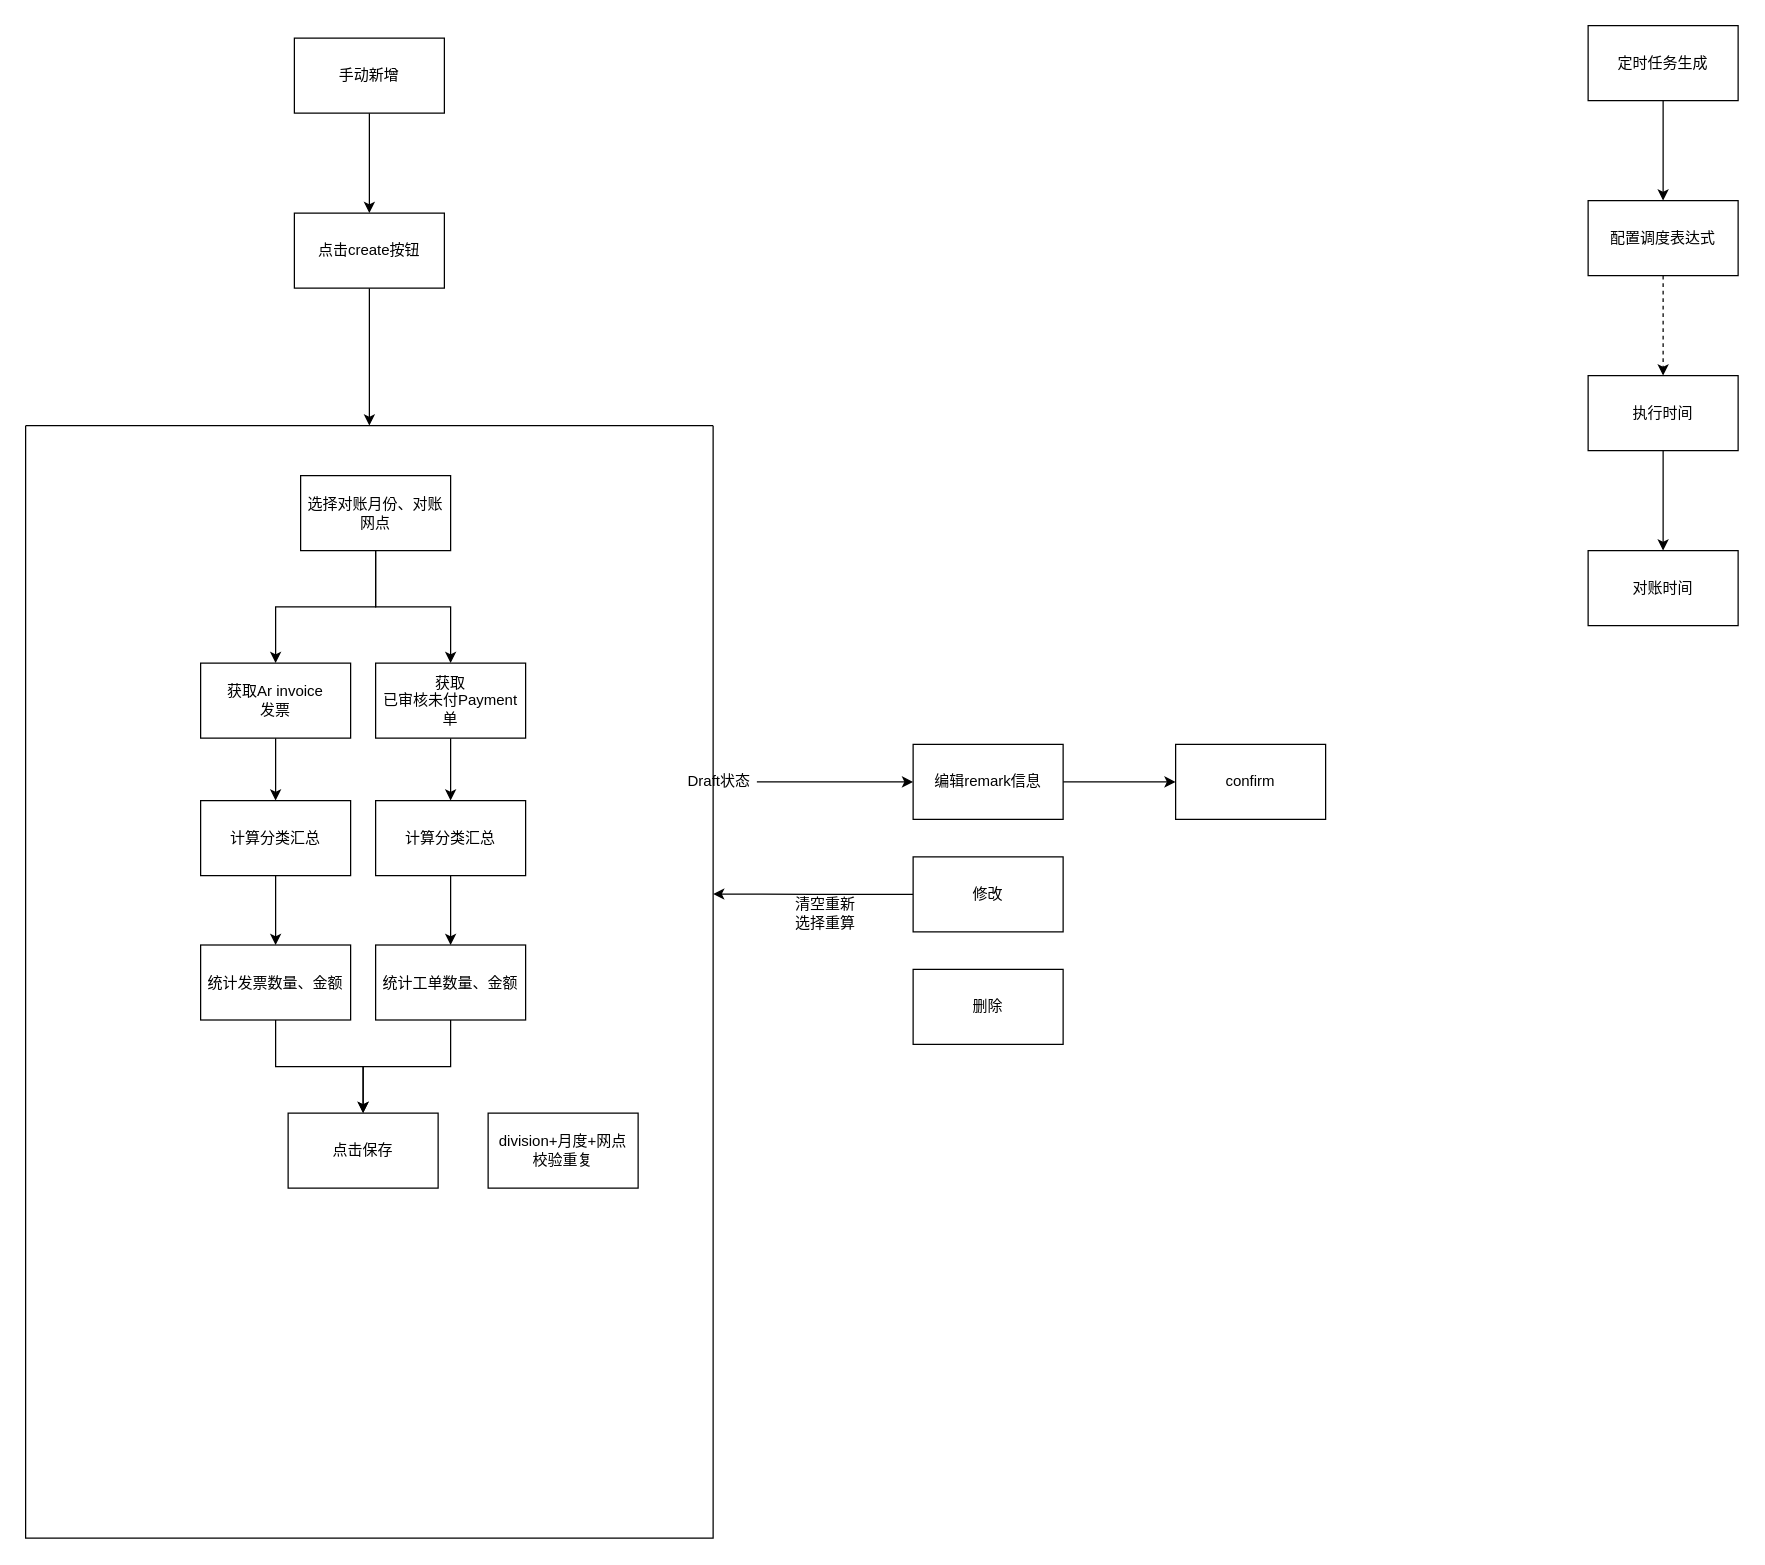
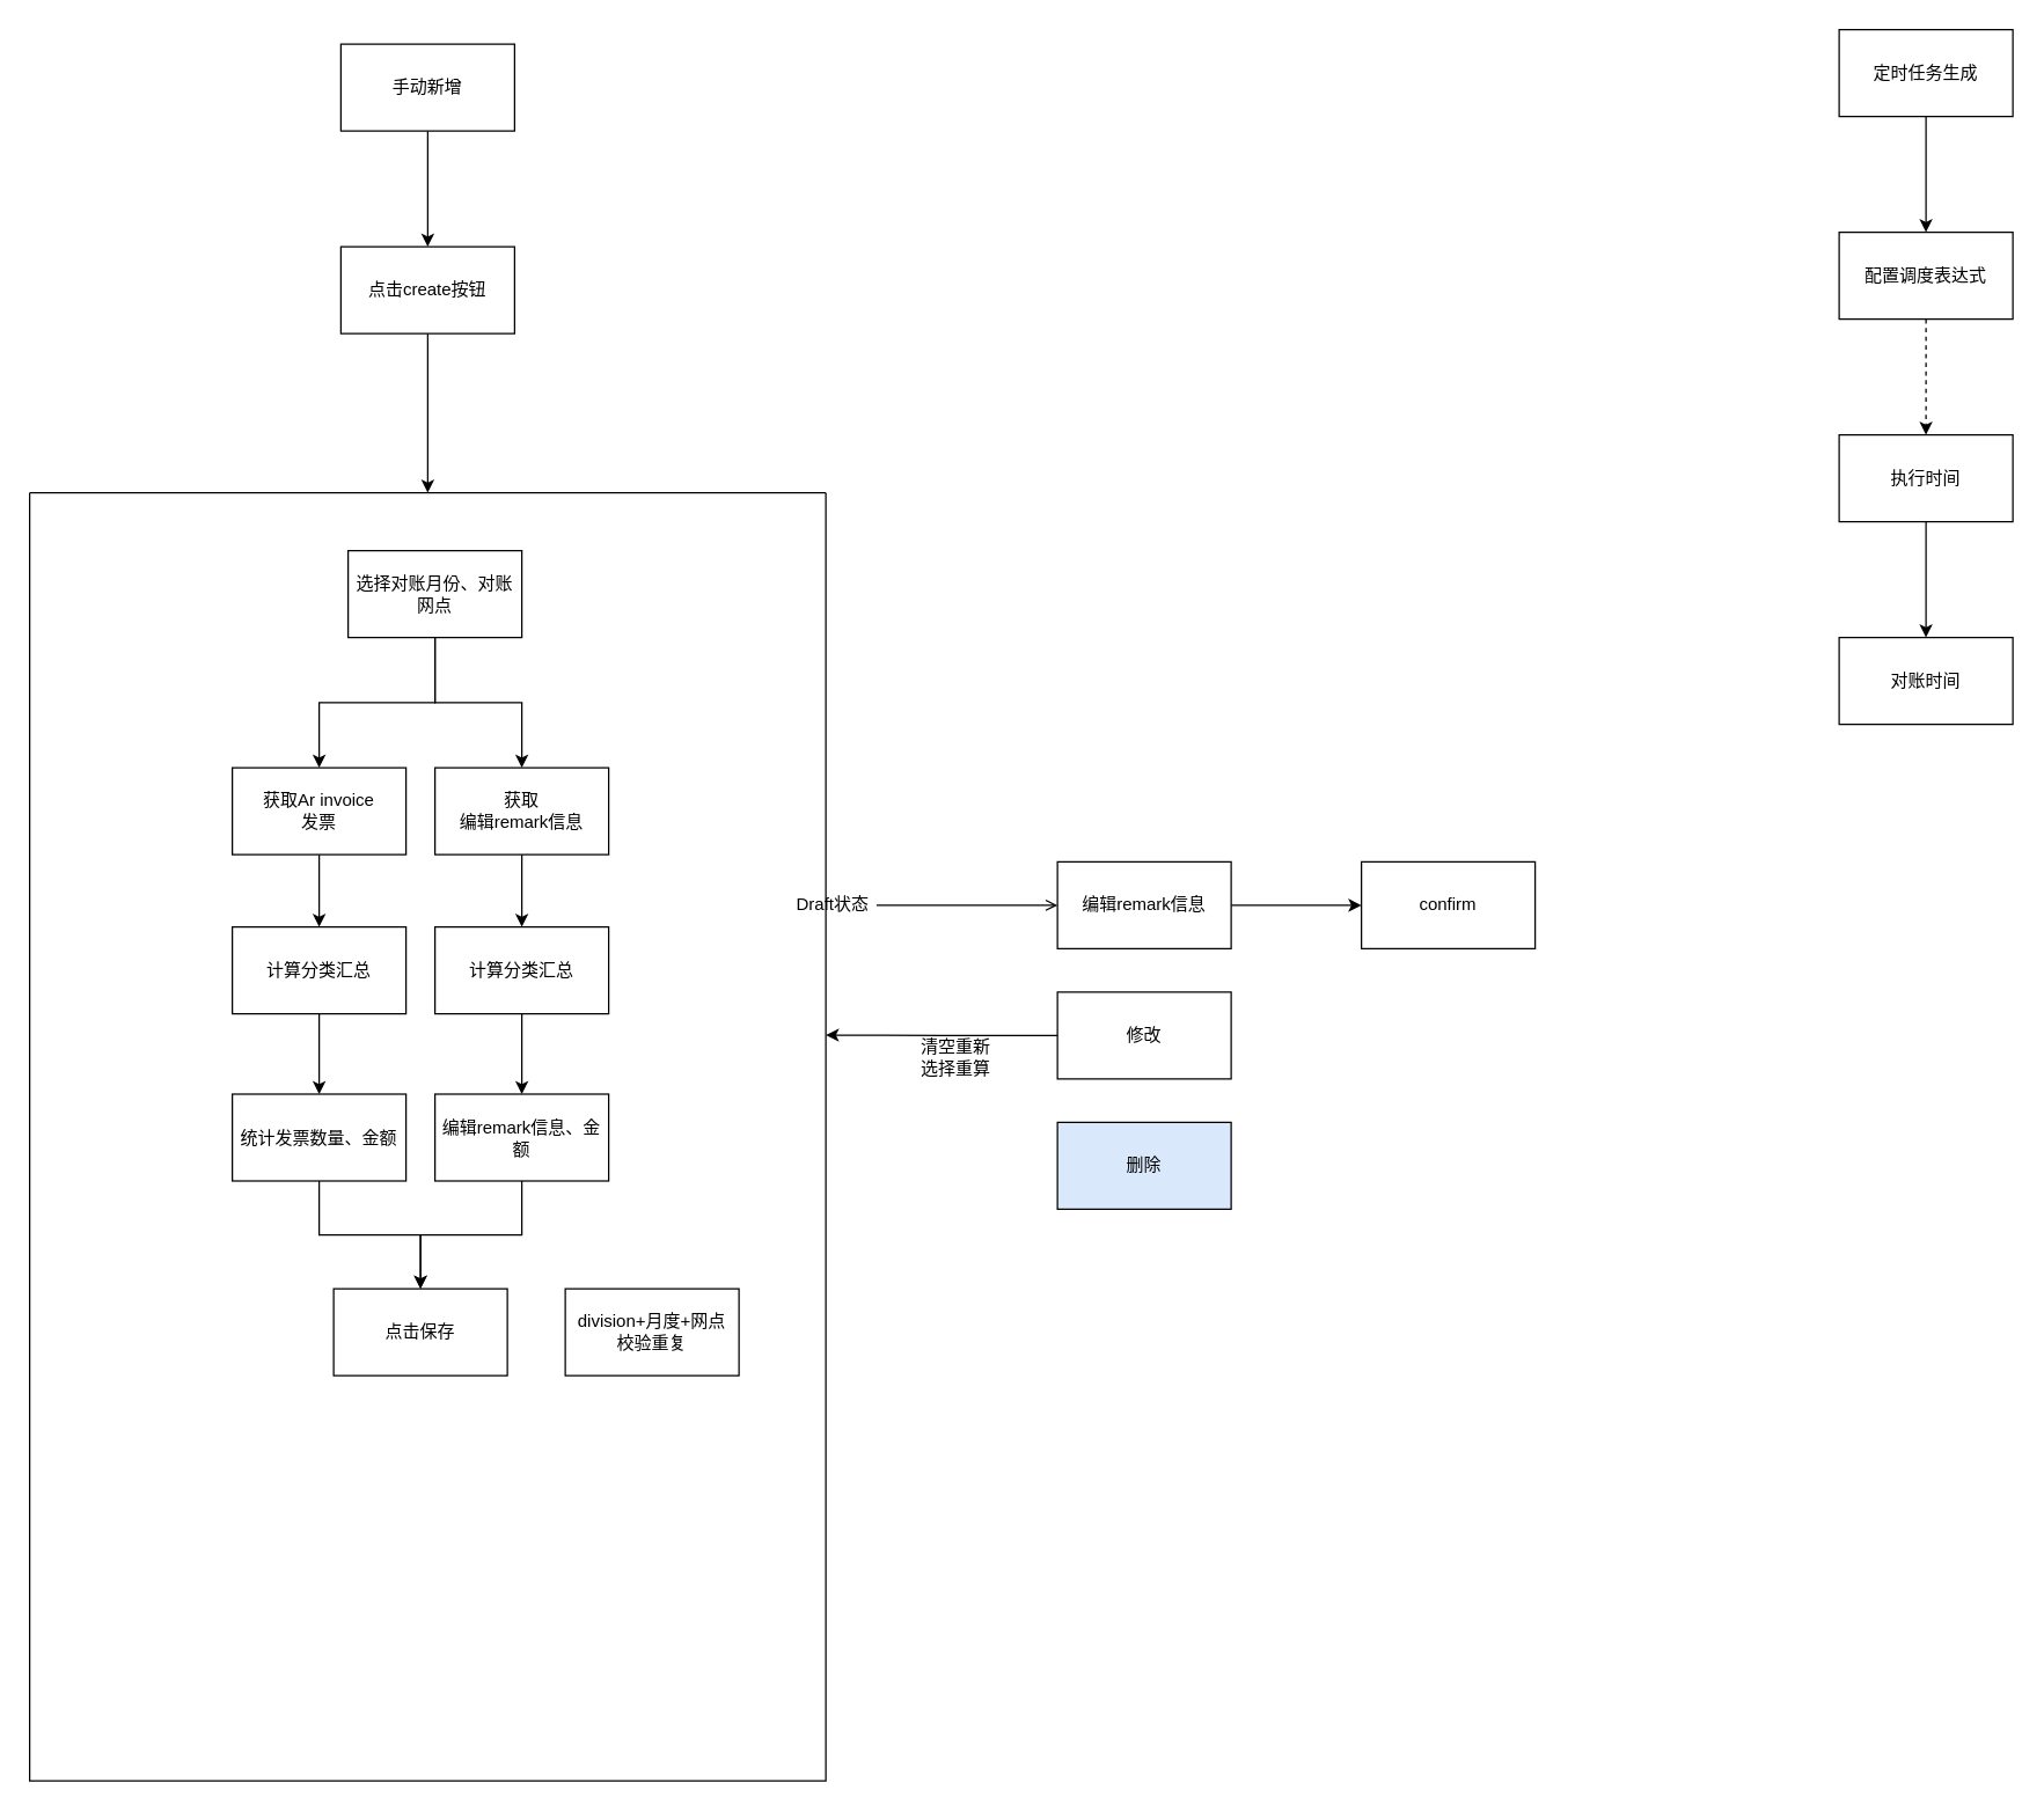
- <mxCell id="12" value="获取&lt;br&gt;已审核未付Payment单" style="whiteSpace=wrap;html=1;rounded=0;" vertex="1" parent="1"><mxGeometry x="300" y="530" width="120" height="60" as="geometry" /></mxCell>
+ <mxCell id="12" value="获取&lt;br&gt;编辑remark信息" style="whiteSpace=wrap;html=1;rounded=0;" vertex="1" parent="1"><mxGeometry x="300" y="530" width="120" height="60" as="geometry" /></mxCell>
- <mxCell id="30" style="edgeStyle=orthogonalEdgeStyle;rounded=0;orthogonalLoop=1;jettySize=auto;html=1;entryX=0;entryY=0.5;entryDx=0;entryDy=0;" edge="1" parent="1" source="26" target="28"><mxGeometry relative="1" as="geometry" /></mxCell>
+ <mxCell id="30" style="edgeStyle=orthogonalEdgeStyle;rounded=0;orthogonalLoop=1;jettySize=auto;html=1;entryX=0;entryY=0.5;entryDx=0;entryDy=0;endArrow=open;" edge="1" parent="1" source="26" target="28"><mxGeometry relative="1" as="geometry" /></mxCell>
- <mxCell id="20" value="统计工单数量、金额" style="whiteSpace=wrap;html=1;rounded=0;" vertex="1" parent="1"><mxGeometry x="300" y="755.5" width="120" height="60" as="geometry" /></mxCell>
+ <mxCell id="20" value="编辑remark信息、金额" style="whiteSpace=wrap;html=1;rounded=0;" vertex="1" parent="1"><mxGeometry x="300" y="755.5" width="120" height="60" as="geometry" /></mxCell>
- <mxCell id="31" value="删除" style="rounded=0;whiteSpace=wrap;html=1;" vertex="1" parent="1"><mxGeometry x="730" y="775" width="120" height="60" as="geometry" /></mxCell>
+ <mxCell id="31" value="删除" style="rounded=0;whiteSpace=wrap;html=1;fillColor=#dae8fc;" vertex="1" parent="1"><mxGeometry x="730" y="775" width="120" height="60" as="geometry" /></mxCell>
